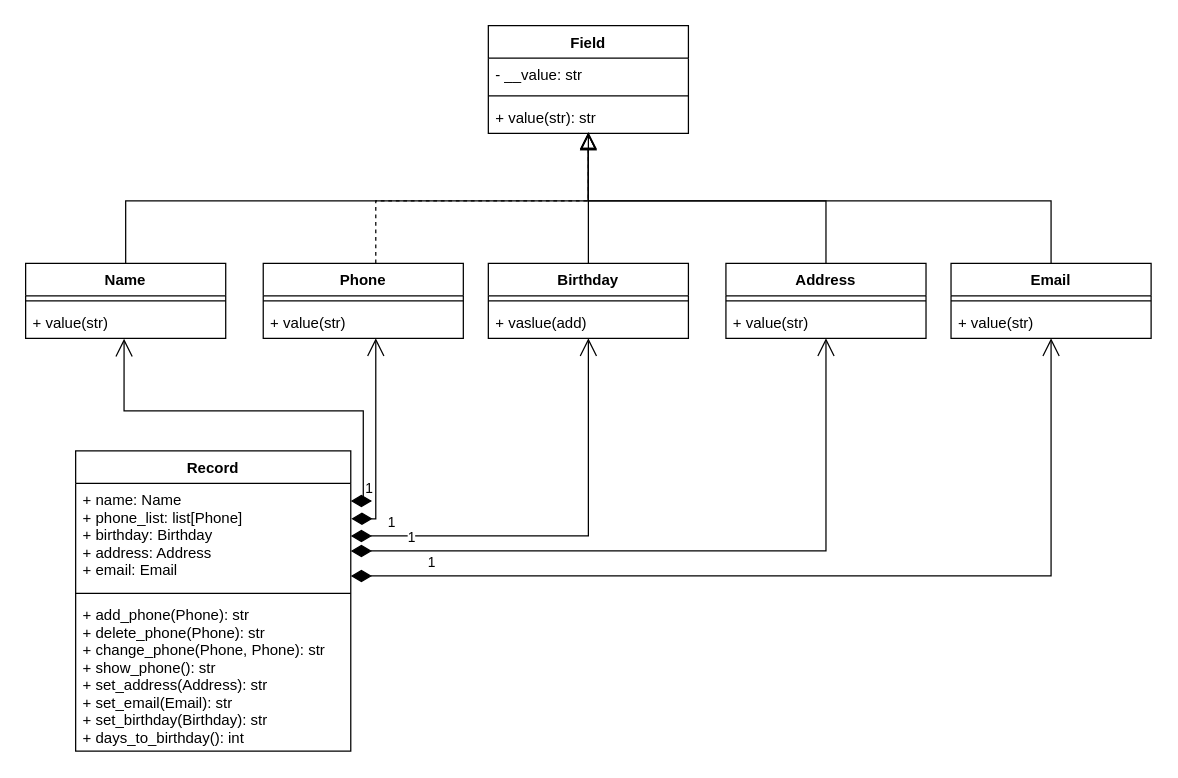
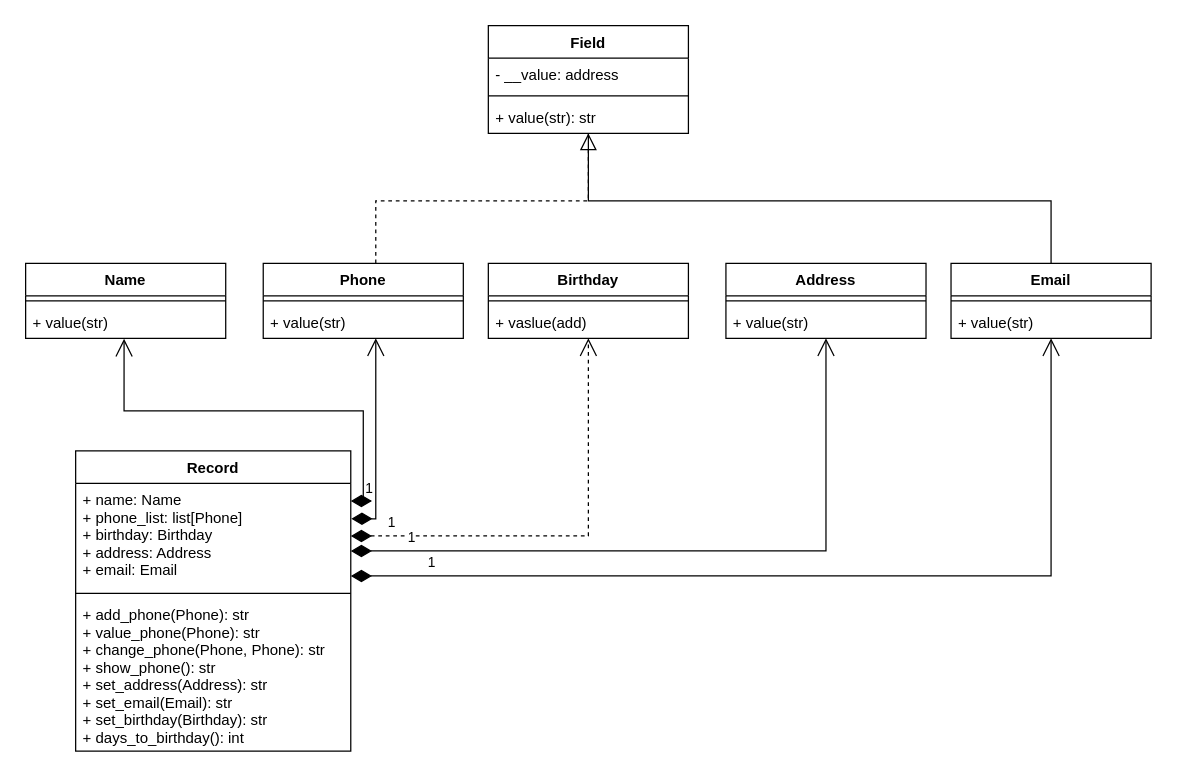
- <mxCell id="3" value="- __value: str" style="text;strokeColor=none;fillColor=none;align=left;verticalAlign=top;spacingLeft=4;spacingRight=4;overflow=hidden;rotatable=0;points=[[0,0.5],[1,0.5]];portConstraint=eastwest;" parent="2" vertex="1"><mxGeometry y="26" width="160" height="26" as="geometry" /></mxCell>
+ <mxCell id="3" value="- __value: address" style="text;strokeColor=none;fillColor=none;align=left;verticalAlign=top;spacingLeft=4;spacingRight=4;overflow=hidden;rotatable=0;points=[[0,0.5],[1,0.5]];portConstraint=eastwest;" parent="2" vertex="1"><mxGeometry y="26" width="160" height="26" as="geometry" /></mxCell>
- <mxCell id="9" style="edgeStyle=orthogonalEdgeStyle;rounded=0;orthogonalLoop=1;jettySize=auto;html=1;entryX=0.5;entryY=0.962;entryDx=0;entryDy=0;entryPerimeter=0;strokeWidth=1;endArrow=block;endFill=0;endSize=11;" edge="1" parent="1" source="10" target="5"><mxGeometry relative="1" as="geometry"><Array as="points"><mxPoint x="100" y="160" /><mxPoint x="470" y="160" /></Array></mxGeometry></mxCell>
- <mxCell id="17" value="" style="endArrow=block;endSize=10;endFill=0;shadow=0;strokeWidth=1;rounded=0;edgeStyle=elbowEdgeStyle;elbow=vertical;exitX=0.5;exitY=0;exitDx=0;exitDy=0;" parent="1" source="6" edge="1" target="5"><mxGeometry width="160" relative="1" as="geometry"><mxPoint x="640" y="220" as="sourcePoint" /><mxPoint x="510" y="120" as="targetPoint" /><Array as="points"><mxPoint x="470" y="150" /><mxPoint x="550" y="170" /><mxPoint x="530" y="170" /><mxPoint x="590" y="190" /></Array></mxGeometry></mxCell>
- <mxCell id="22" style="edgeStyle=orthogonalEdgeStyle;rounded=0;orthogonalLoop=1;jettySize=auto;html=1;strokeWidth=1;endArrow=block;endFill=0;endSize=11;" edge="1" parent="1" source="23" target="5"><mxGeometry relative="1" as="geometry"><mxPoint x="470" y="110" as="targetPoint" /><Array as="points"><mxPoint x="660" y="160" /><mxPoint x="470" y="160" /></Array></mxGeometry></mxCell>
- <mxCell id="32" value="1" style="endArrow=open;html=1;endSize=12;startArrow=diamondThin;startSize=14;startFill=1;edgeStyle=orthogonalEdgeStyle;align=left;verticalAlign=bottom;rounded=0;strokeWidth=1;exitX=1;exitY=0.5;exitDx=0;exitDy=0;" edge="1" parent="1" source="19" target="8"><mxGeometry x="-0.841" y="2" relative="1" as="geometry"><mxPoint x="416" y="480" as="sourcePoint" /><mxPoint x="296.96" y="279.506" as="targetPoint" /><Array as="points"><mxPoint x="470" y="428" /></Array><mxPoint as="offset" /></mxGeometry></mxCell>
+ <mxCell id="32" value="1" style="endArrow=open;html=1;endSize=12;startArrow=diamondThin;startSize=14;startFill=1;edgeStyle=orthogonalEdgeStyle;align=left;verticalAlign=bottom;rounded=0;strokeWidth=1;exitX=1;exitY=0.5;exitDx=0;exitDy=0;dashed=1;" edge="1" parent="1" source="19" target="8"><mxGeometry x="-0.841" y="2" relative="1" as="geometry"><mxPoint x="416" y="480" as="sourcePoint" /><mxPoint x="296.96" y="279.506" as="targetPoint" /><Array as="points"><mxPoint x="470" y="428" /></Array><mxPoint as="offset" /></mxGeometry></mxCell>
- <mxCell id="21" value="+ add_phone(Phone): str&#10;+ delete_phone(Phone): str&#10;+ change_phone(Phone, Phone): str&#10;+ show_phone(): str&#10;+ set_address(Address): str&#10;+ set_email(Email): str&#10;+ set_birthday(Birthday): str&#10;+ days_to_birthday(): int" style="text;strokeColor=none;fillColor=none;align=left;verticalAlign=top;spacingLeft=4;spacingRight=4;overflow=hidden;rotatable=0;points=[[0,0.5],[1,0.5]];portConstraint=eastwest;" vertex="1" parent="18"><mxGeometry y="118" width="220" height="122" as="geometry" /></mxCell>
+ <mxCell id="21" value="+ add_phone(Phone): str&#10;+ value_phone(Phone): str&#10;+ change_phone(Phone, Phone): str&#10;+ show_phone(): str&#10;+ set_address(Address): str&#10;+ set_email(Email): str&#10;+ set_birthday(Birthday): str&#10;+ days_to_birthday(): int" style="text;strokeColor=none;fillColor=none;align=left;verticalAlign=top;spacingLeft=4;spacingRight=4;overflow=hidden;rotatable=0;points=[[0,0.5],[1,0.5]];portConstraint=eastwest;" vertex="1" parent="18"><mxGeometry y="118" width="220" height="122" as="geometry" /></mxCell>
